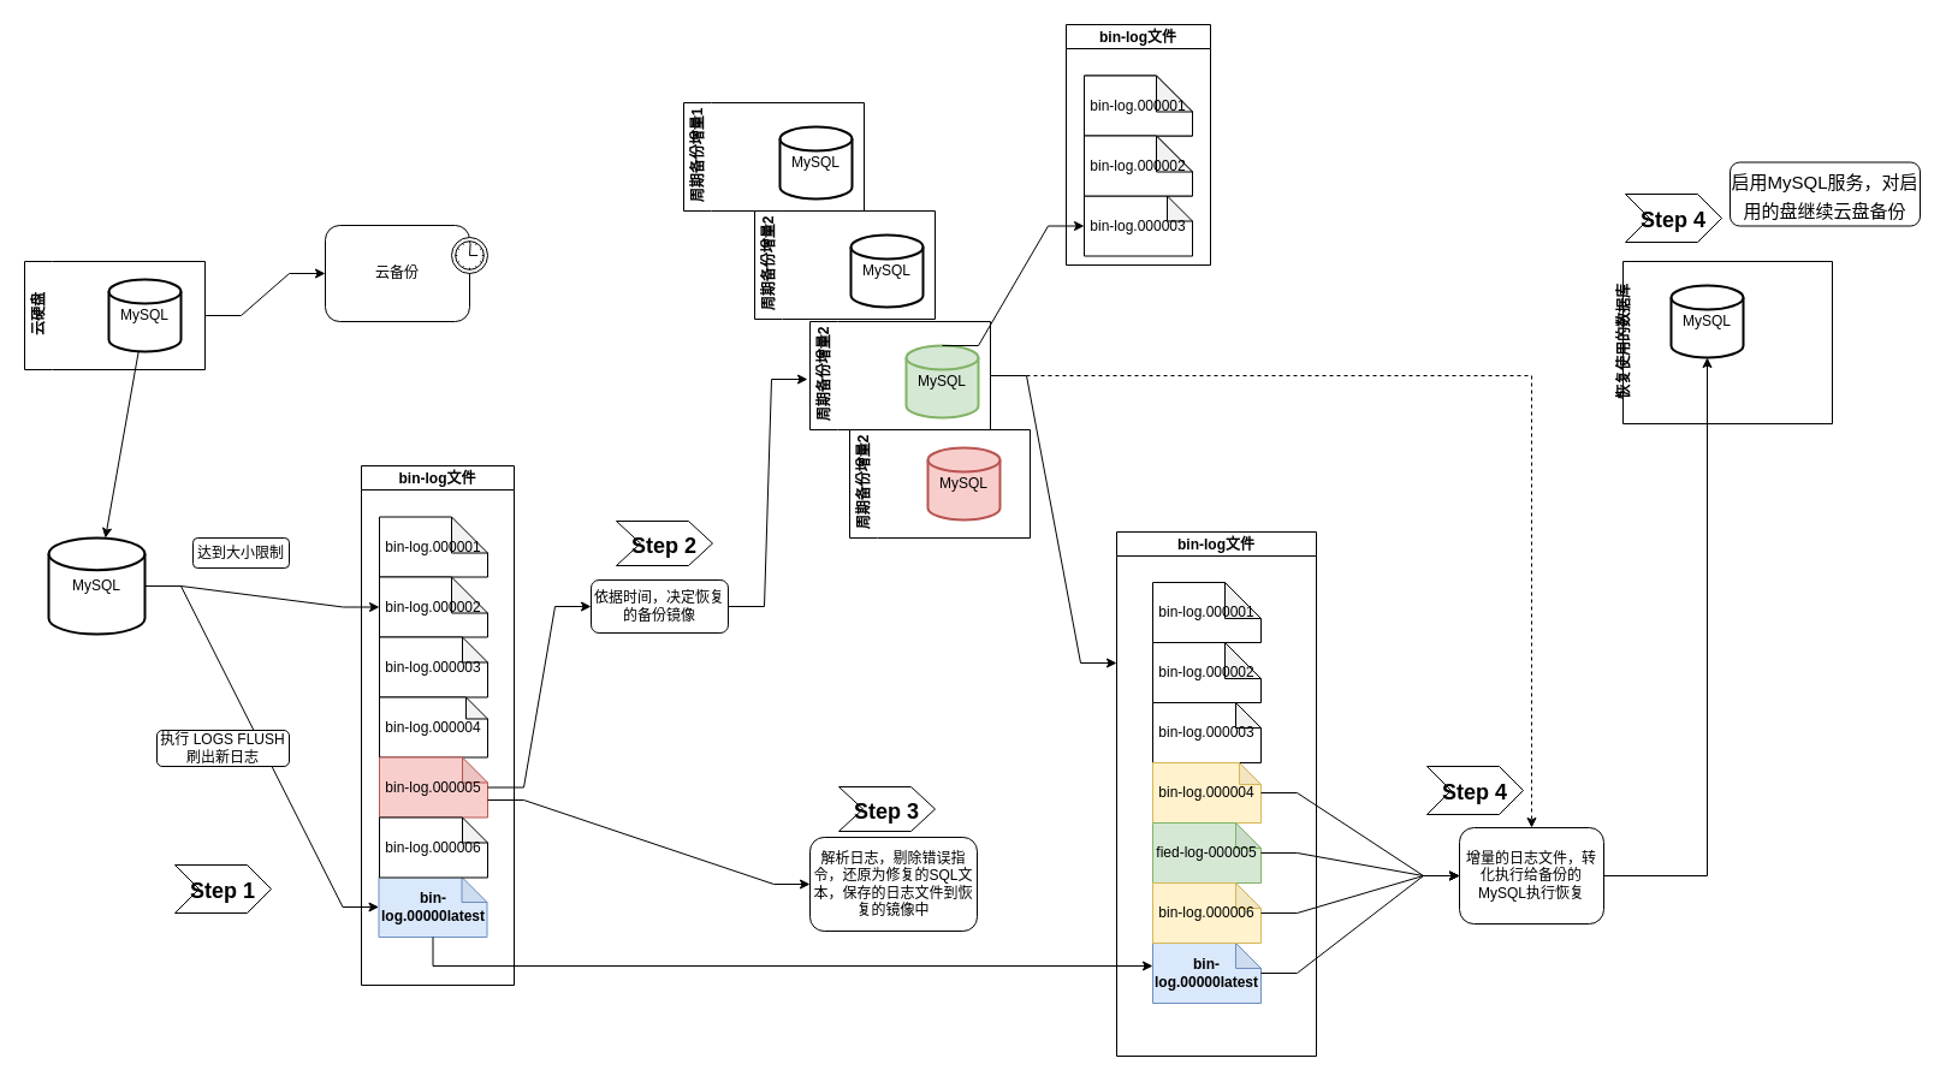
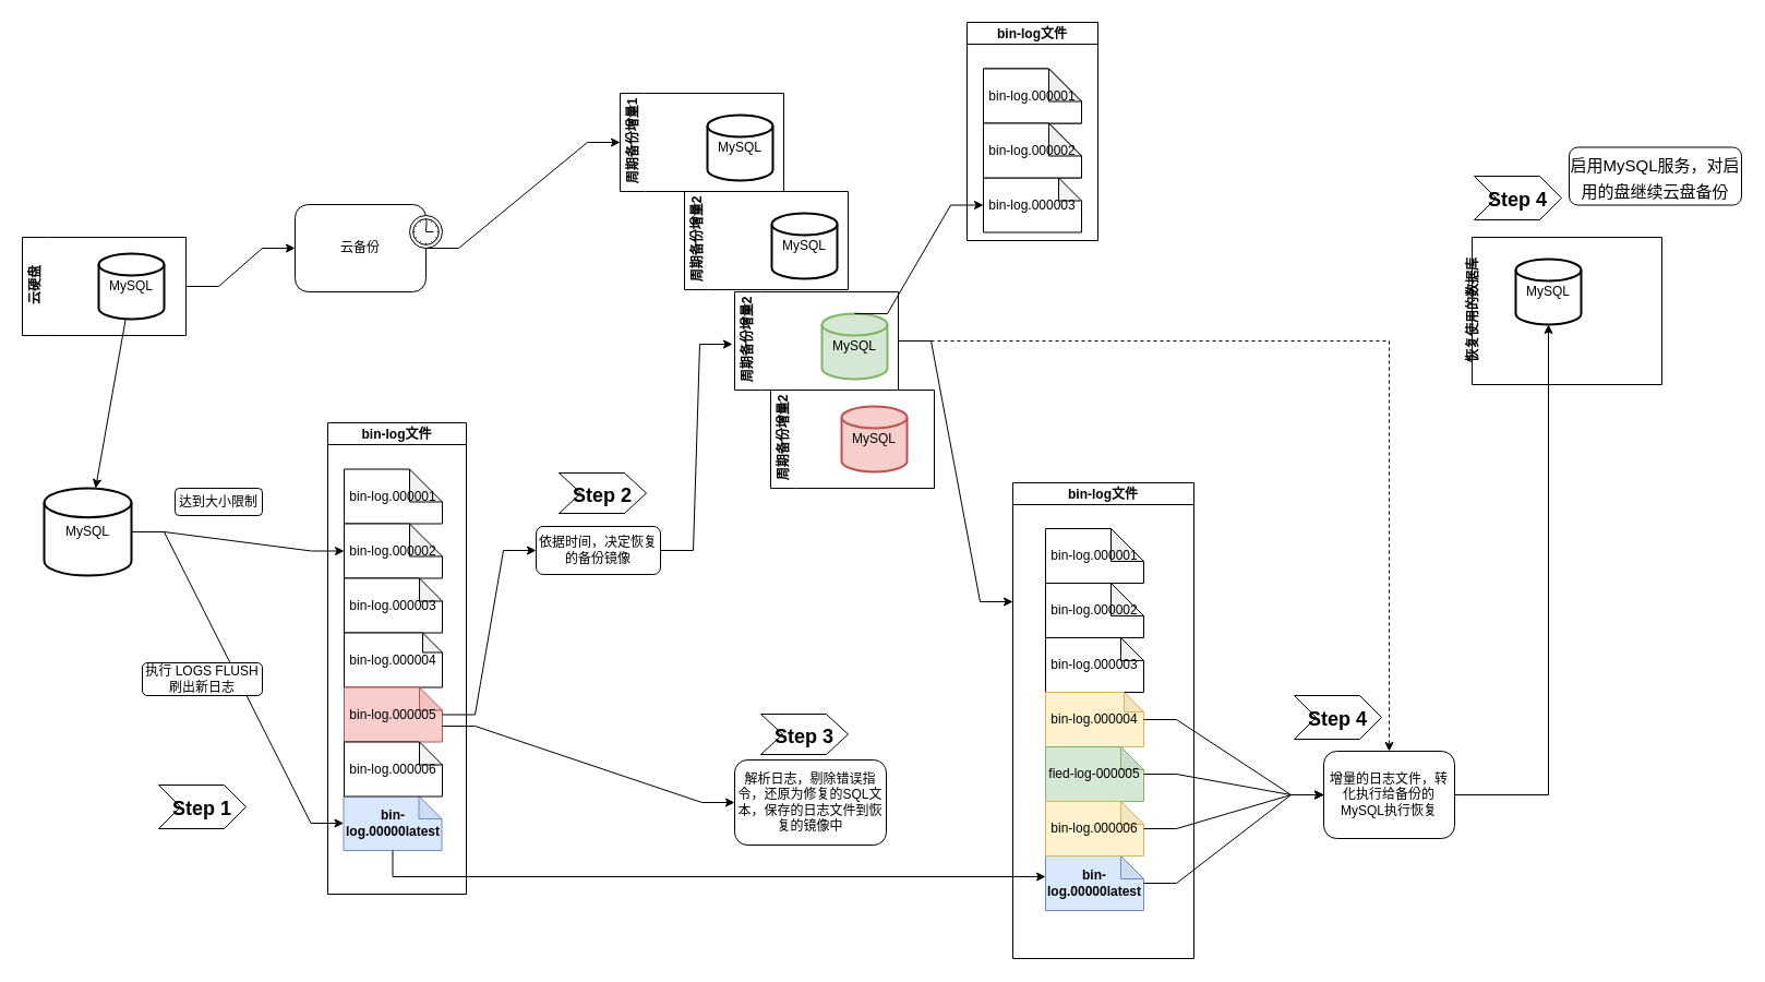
+ <mxCell id="5" style="edgeStyle=entityRelationEdgeStyle;rounded=0;orthogonalLoop=1;jettySize=auto;html=1;entryX=0;entryY=0.5;entryDx=0;entryDy=0;" parent="1" source="6" target="8" edge="1"><mxGeometry relative="1" as="geometry" /></mxCell>
